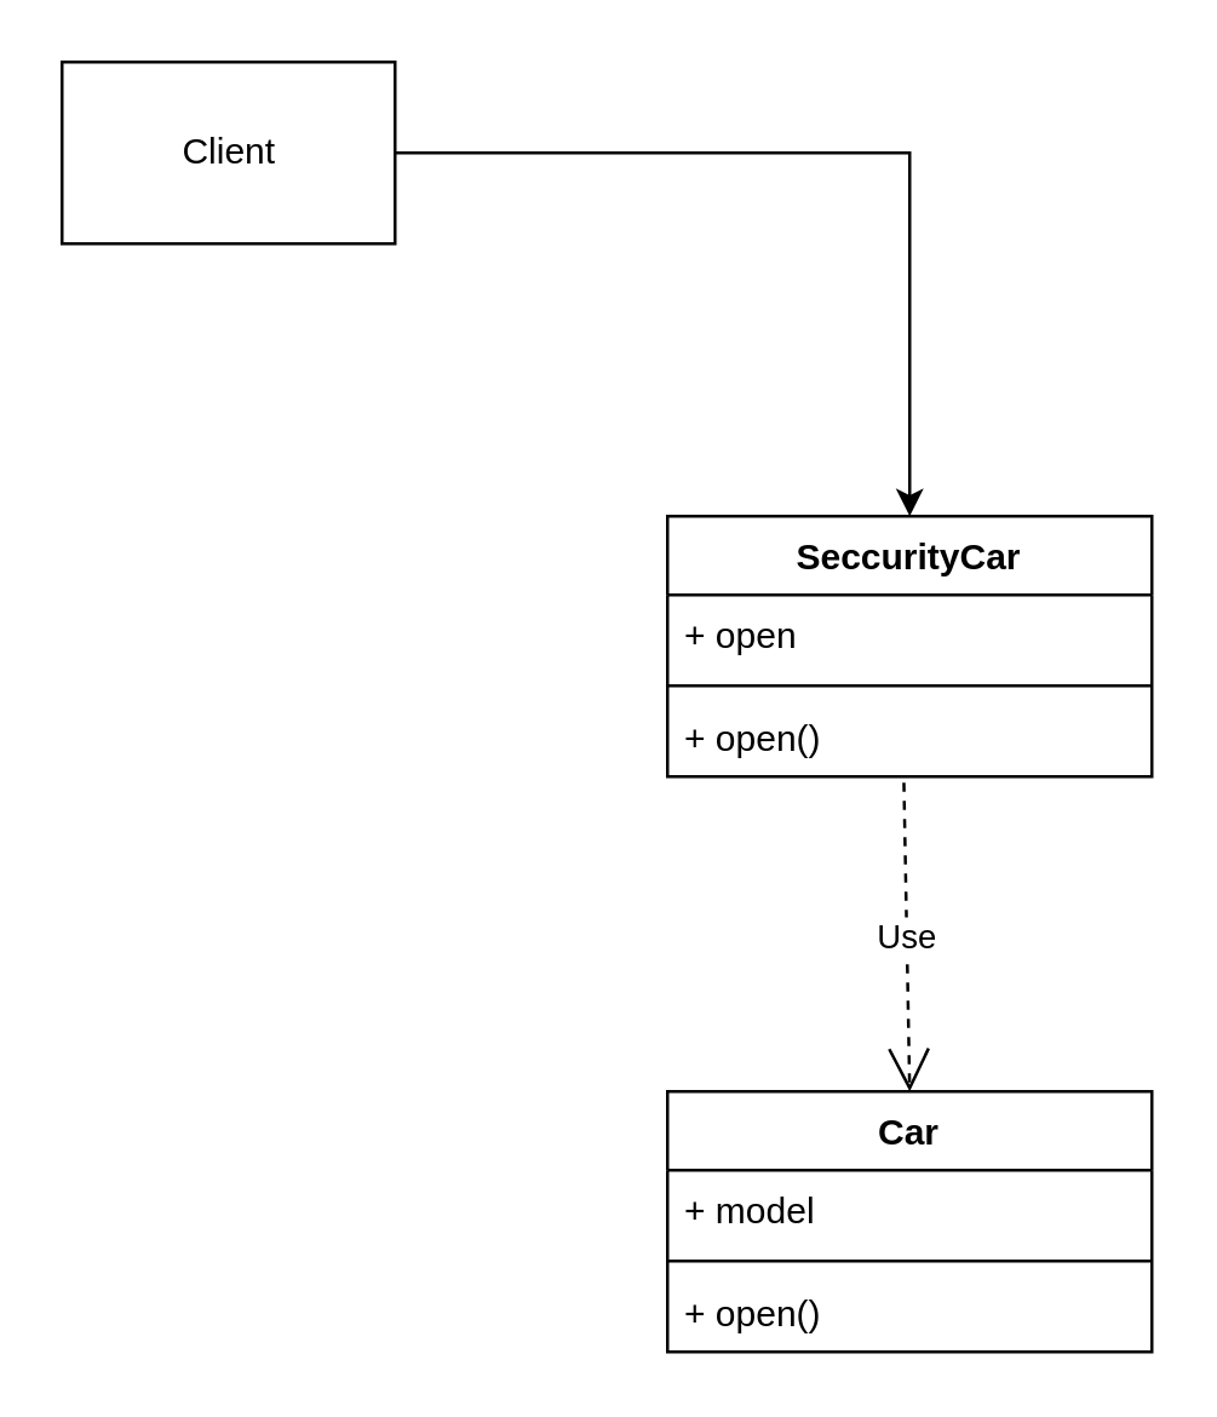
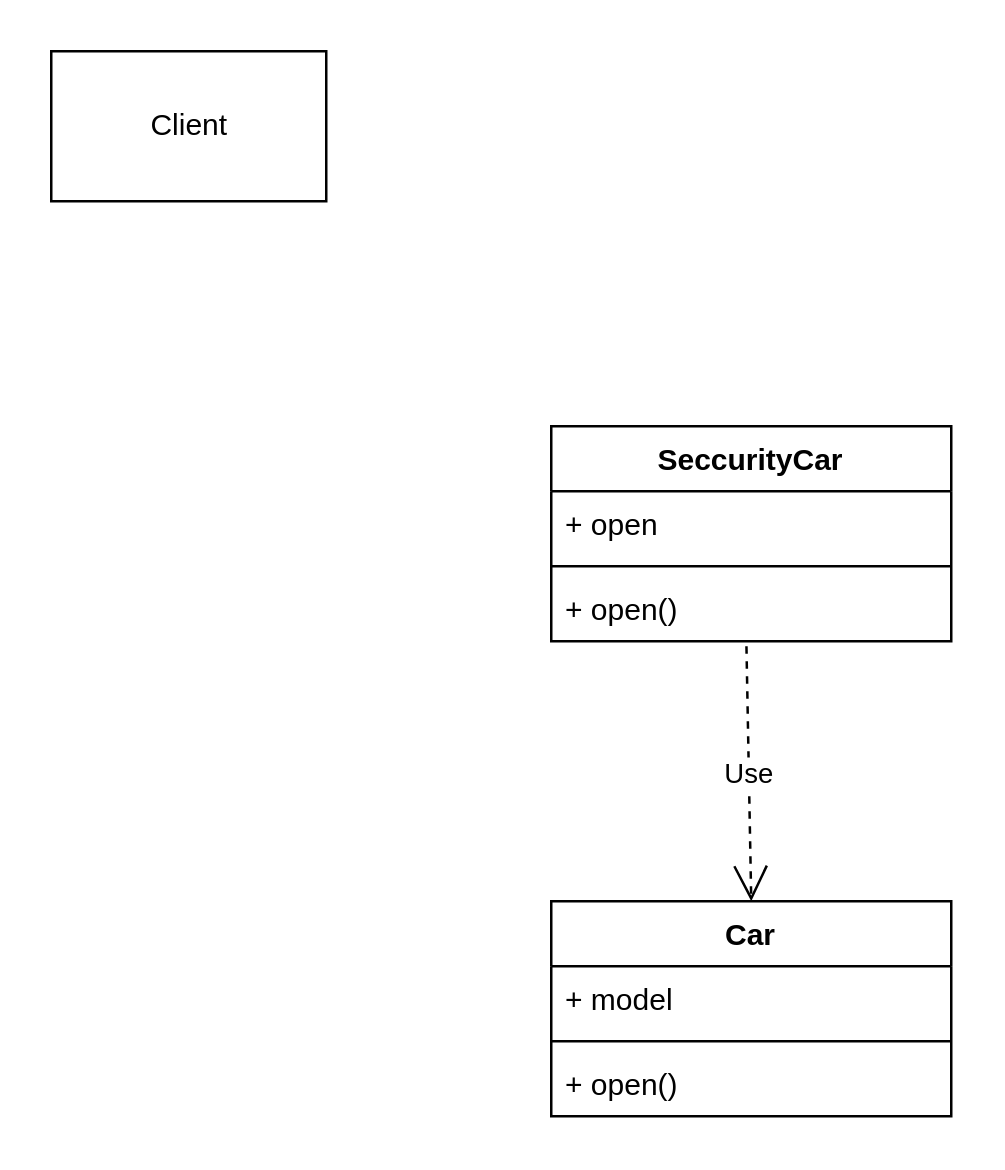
- <mxCell id="10" style="edgeStyle=orthogonalEdgeStyle;rounded=0;orthogonalLoop=1;jettySize=auto;html=1;exitX=1;exitY=0.5;exitDx=0;exitDy=0;entryX=0.5;entryY=0;entryDx=0;entryDy=0;" edge="1" parent="1" source="11" target="2"><mxGeometry relative="1" as="geometry" /></mxCell>
